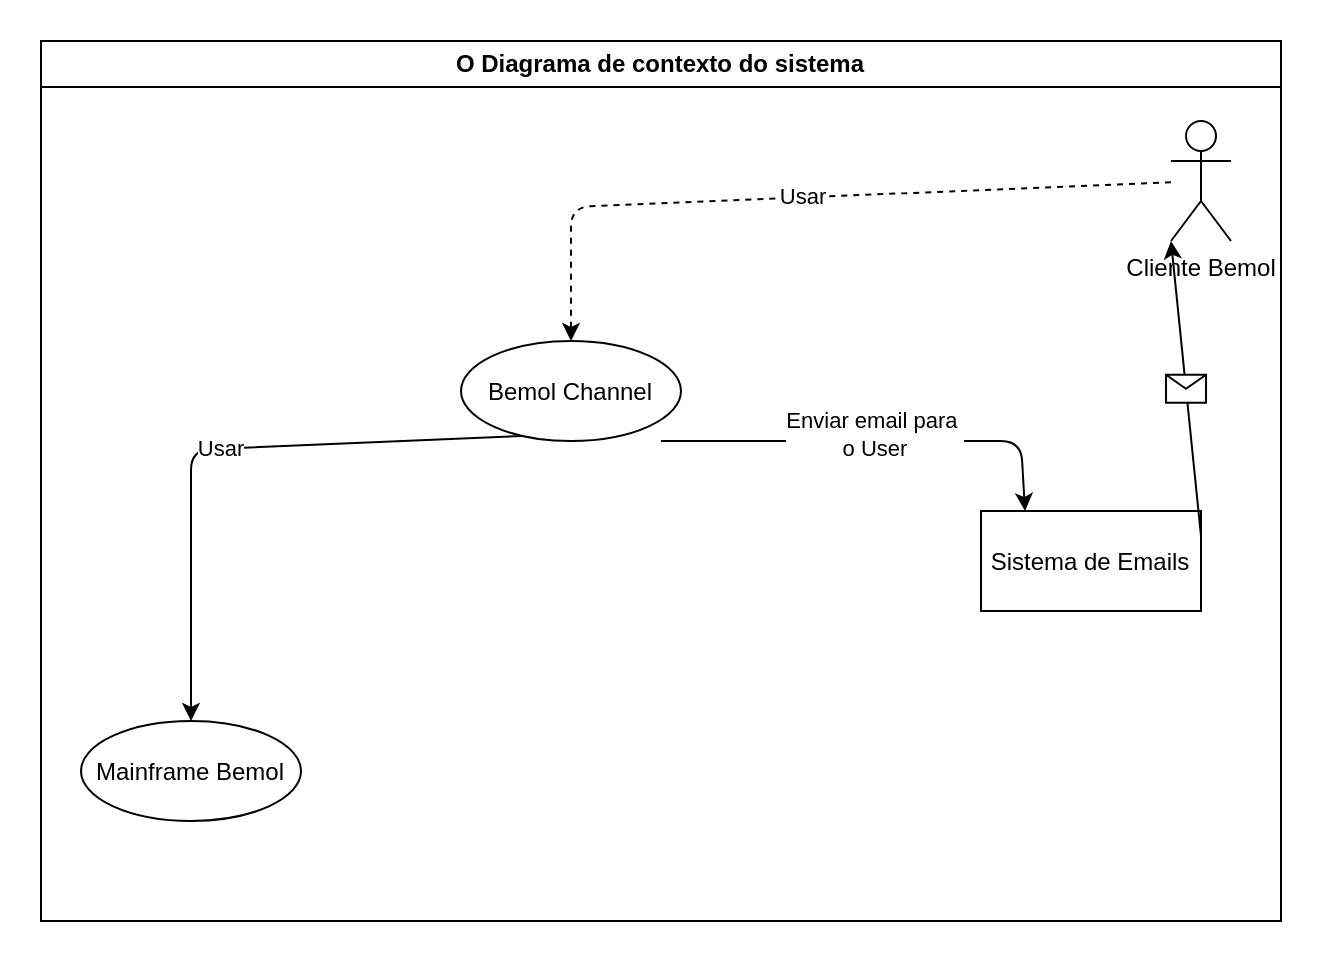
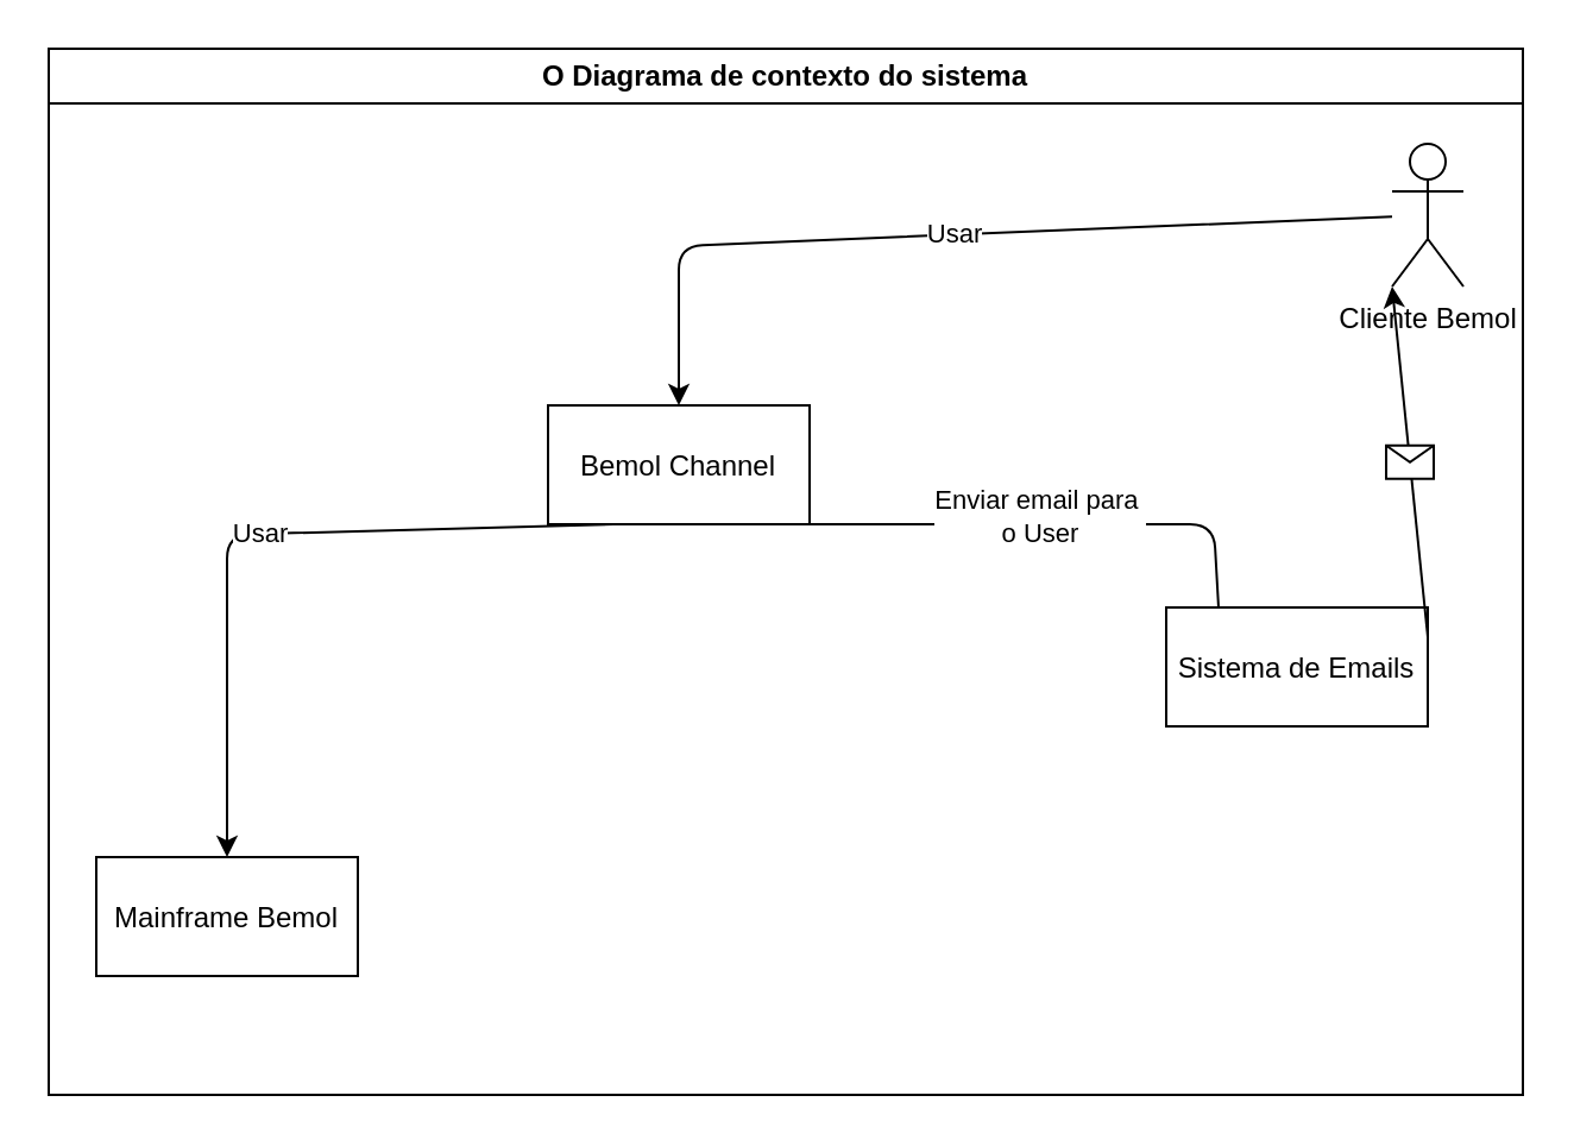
- <mxCell id="9" value="Usar" style="endArrow=classic;html=1;entryX=0.5;entryY=0;entryDx=0;entryDy=0;dashed=1;" edge="1" parent="2" source="5" target="3"><mxGeometry relative="1" as="geometry"><mxPoint x="80" y="79.5" as="sourcePoint" /><mxPoint x="180" y="79.5" as="targetPoint" /><Array as="points"><mxPoint x="265" y="83" /></Array></mxGeometry></mxCell>
+ <mxCell id="9" value="Usar" style="endArrow=classic;html=1;entryX=0.5;entryY=0;entryDx=0;entryDy=0;" edge="1" parent="2" source="5" target="3"><mxGeometry relative="1" as="geometry"><mxPoint x="80" y="79.5" as="sourcePoint" /><mxPoint x="180" y="79.5" as="targetPoint" /><Array as="points"><mxPoint x="265" y="83" /></Array></mxGeometry></mxCell>
- <mxCell id="3" value="Bemol Channel" style="ellipse;" parent="2" vertex="1"><mxGeometry x="210" y="150" width="110" height="50" as="geometry" /></mxCell>
+ <mxCell id="3" value="Bemol Channel" style="" parent="2" vertex="1"><mxGeometry x="210" y="150" width="110" height="50" as="geometry" /></mxCell>
- <mxCell id="11" value="Enviar email para&amp;nbsp;&lt;br&gt;o User" style="endArrow=classic;html=1;entryX=0.2;entryY=0;entryDx=0;entryDy=0;exitX=0.909;exitY=1;exitDx=0;exitDy=0;exitPerimeter=0;entryPerimeter=0;" edge="1" parent="2" source="3" target="4"><mxGeometry x="-0.001" y="3" relative="1" as="geometry"><mxPoint x="205.5" y="231.999" as="sourcePoint" /><mxPoint x="115" y="261.44" as="targetPoint" /><Array as="points"><mxPoint x="490" y="200" /></Array><mxPoint as="offset" /></mxGeometry></mxCell>
+ <mxCell id="11" value="Enviar email para&amp;nbsp;&lt;br&gt;o User" style="endArrow=none;html=1;entryX=0.2;entryY=0;entryDx=0;entryDy=0;exitX=0.909;exitY=1;exitDx=0;exitDy=0;exitPerimeter=0;entryPerimeter=0;" edge="1" parent="2" source="3" target="4"><mxGeometry x="-0.001" y="3" relative="1" as="geometry"><mxPoint x="205.5" y="231.999" as="sourcePoint" /><mxPoint x="115" y="261.44" as="targetPoint" /><Array as="points"><mxPoint x="490" y="200" /></Array><mxPoint as="offset" /></mxGeometry></mxCell>
- <mxCell id="6" value="Mainframe Bemol" style="ellipse;" parent="2" vertex="1"><mxGeometry x="20" y="340" width="110" height="50" as="geometry" /></mxCell>
+ <mxCell id="6" value="Mainframe Bemol" style="" parent="2" vertex="1"><mxGeometry x="20" y="340" width="110" height="50" as="geometry" /></mxCell>
